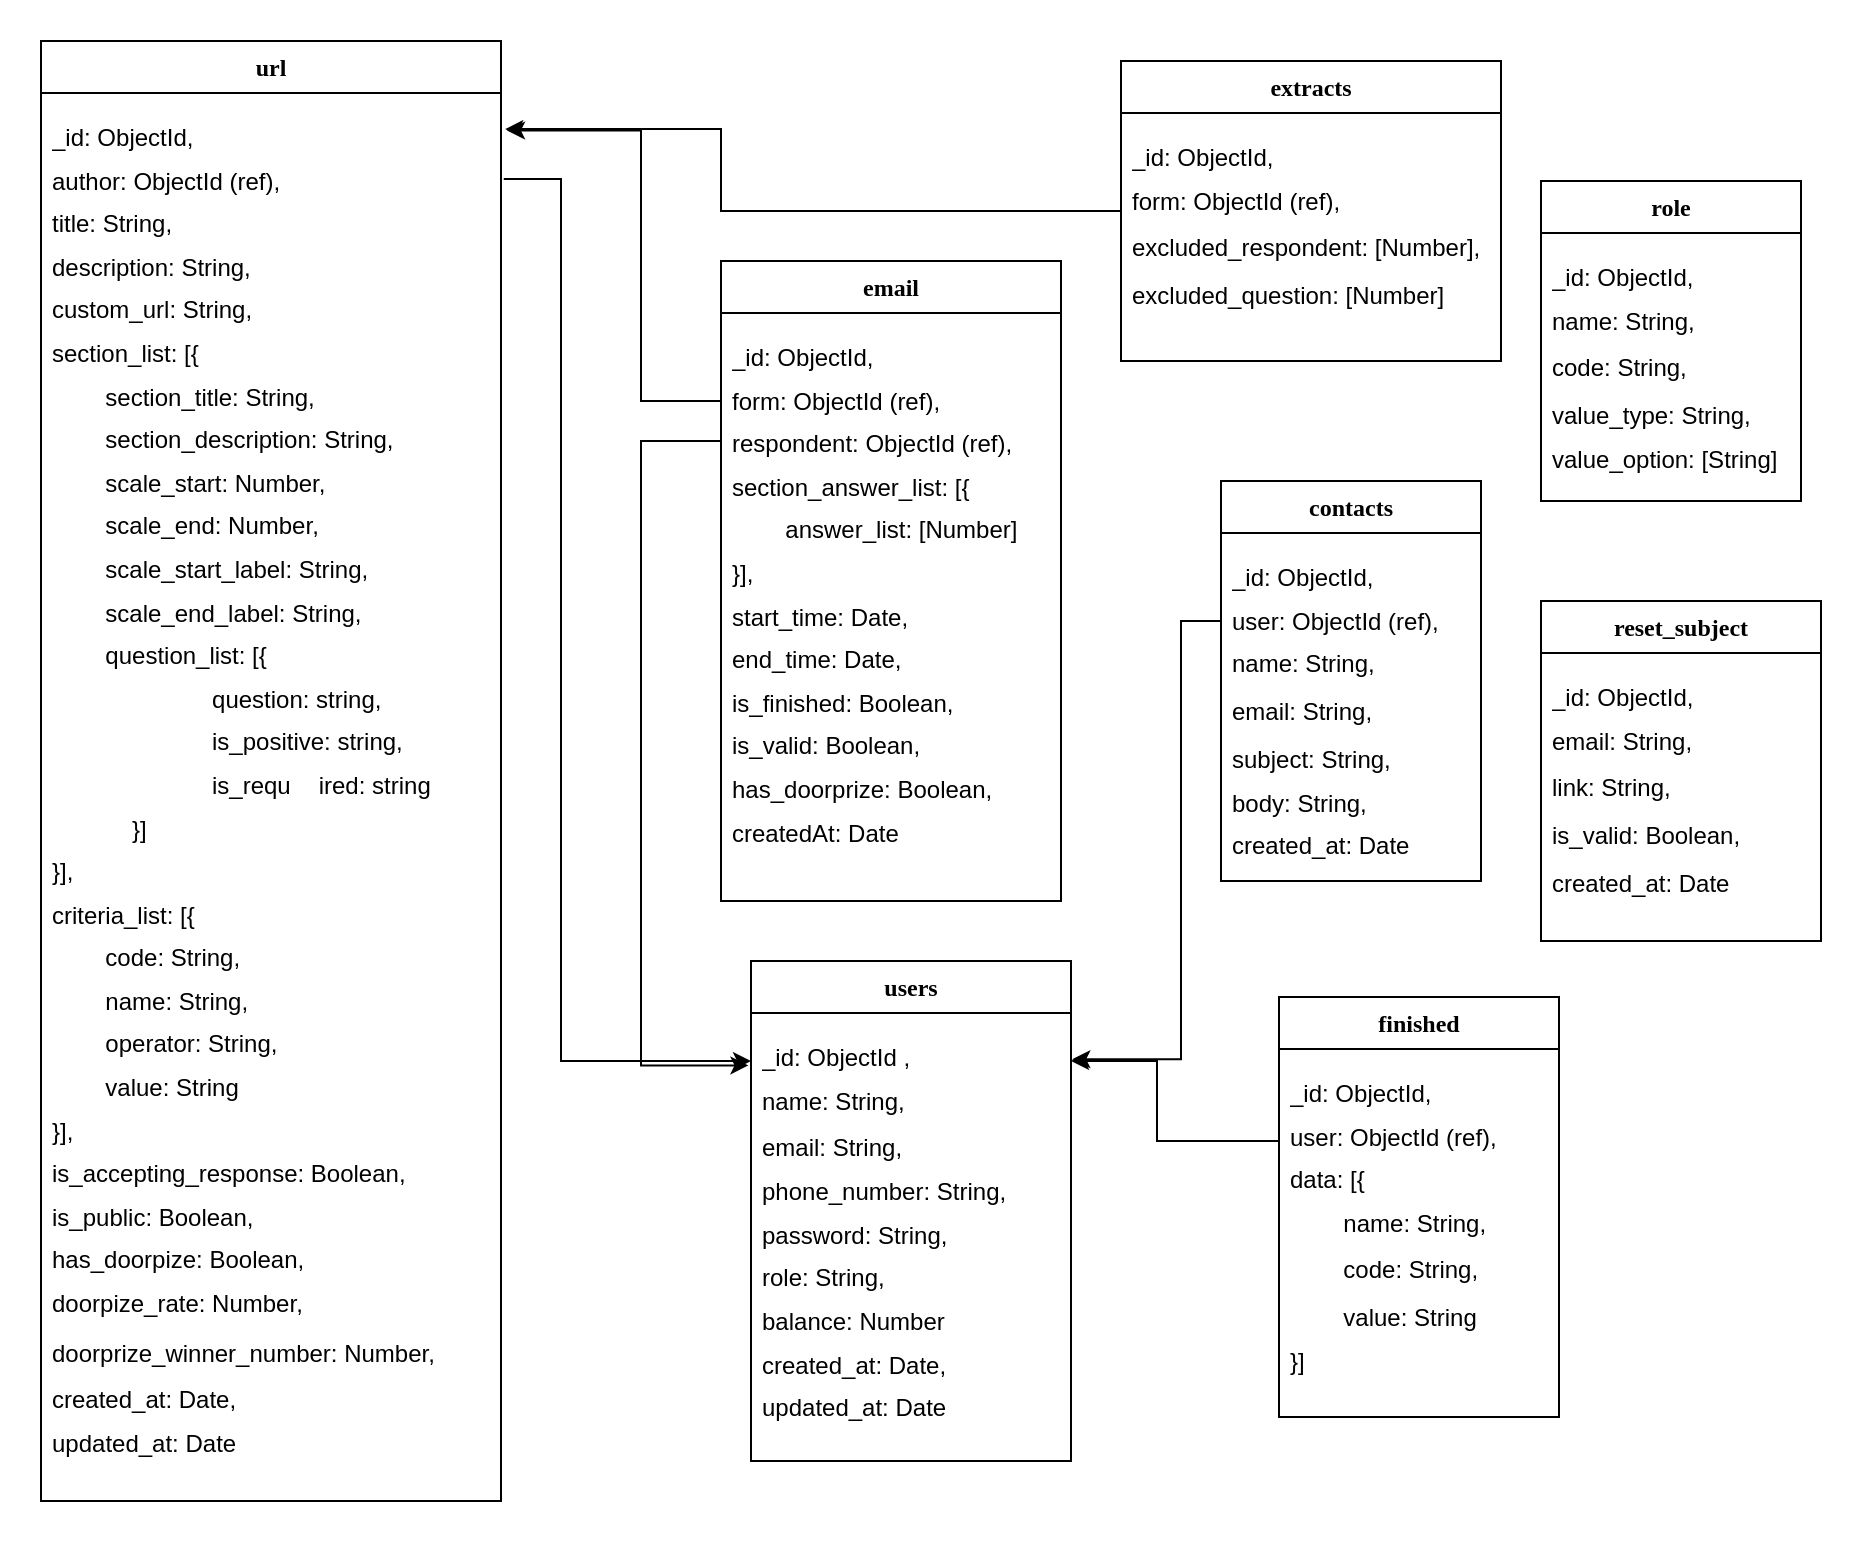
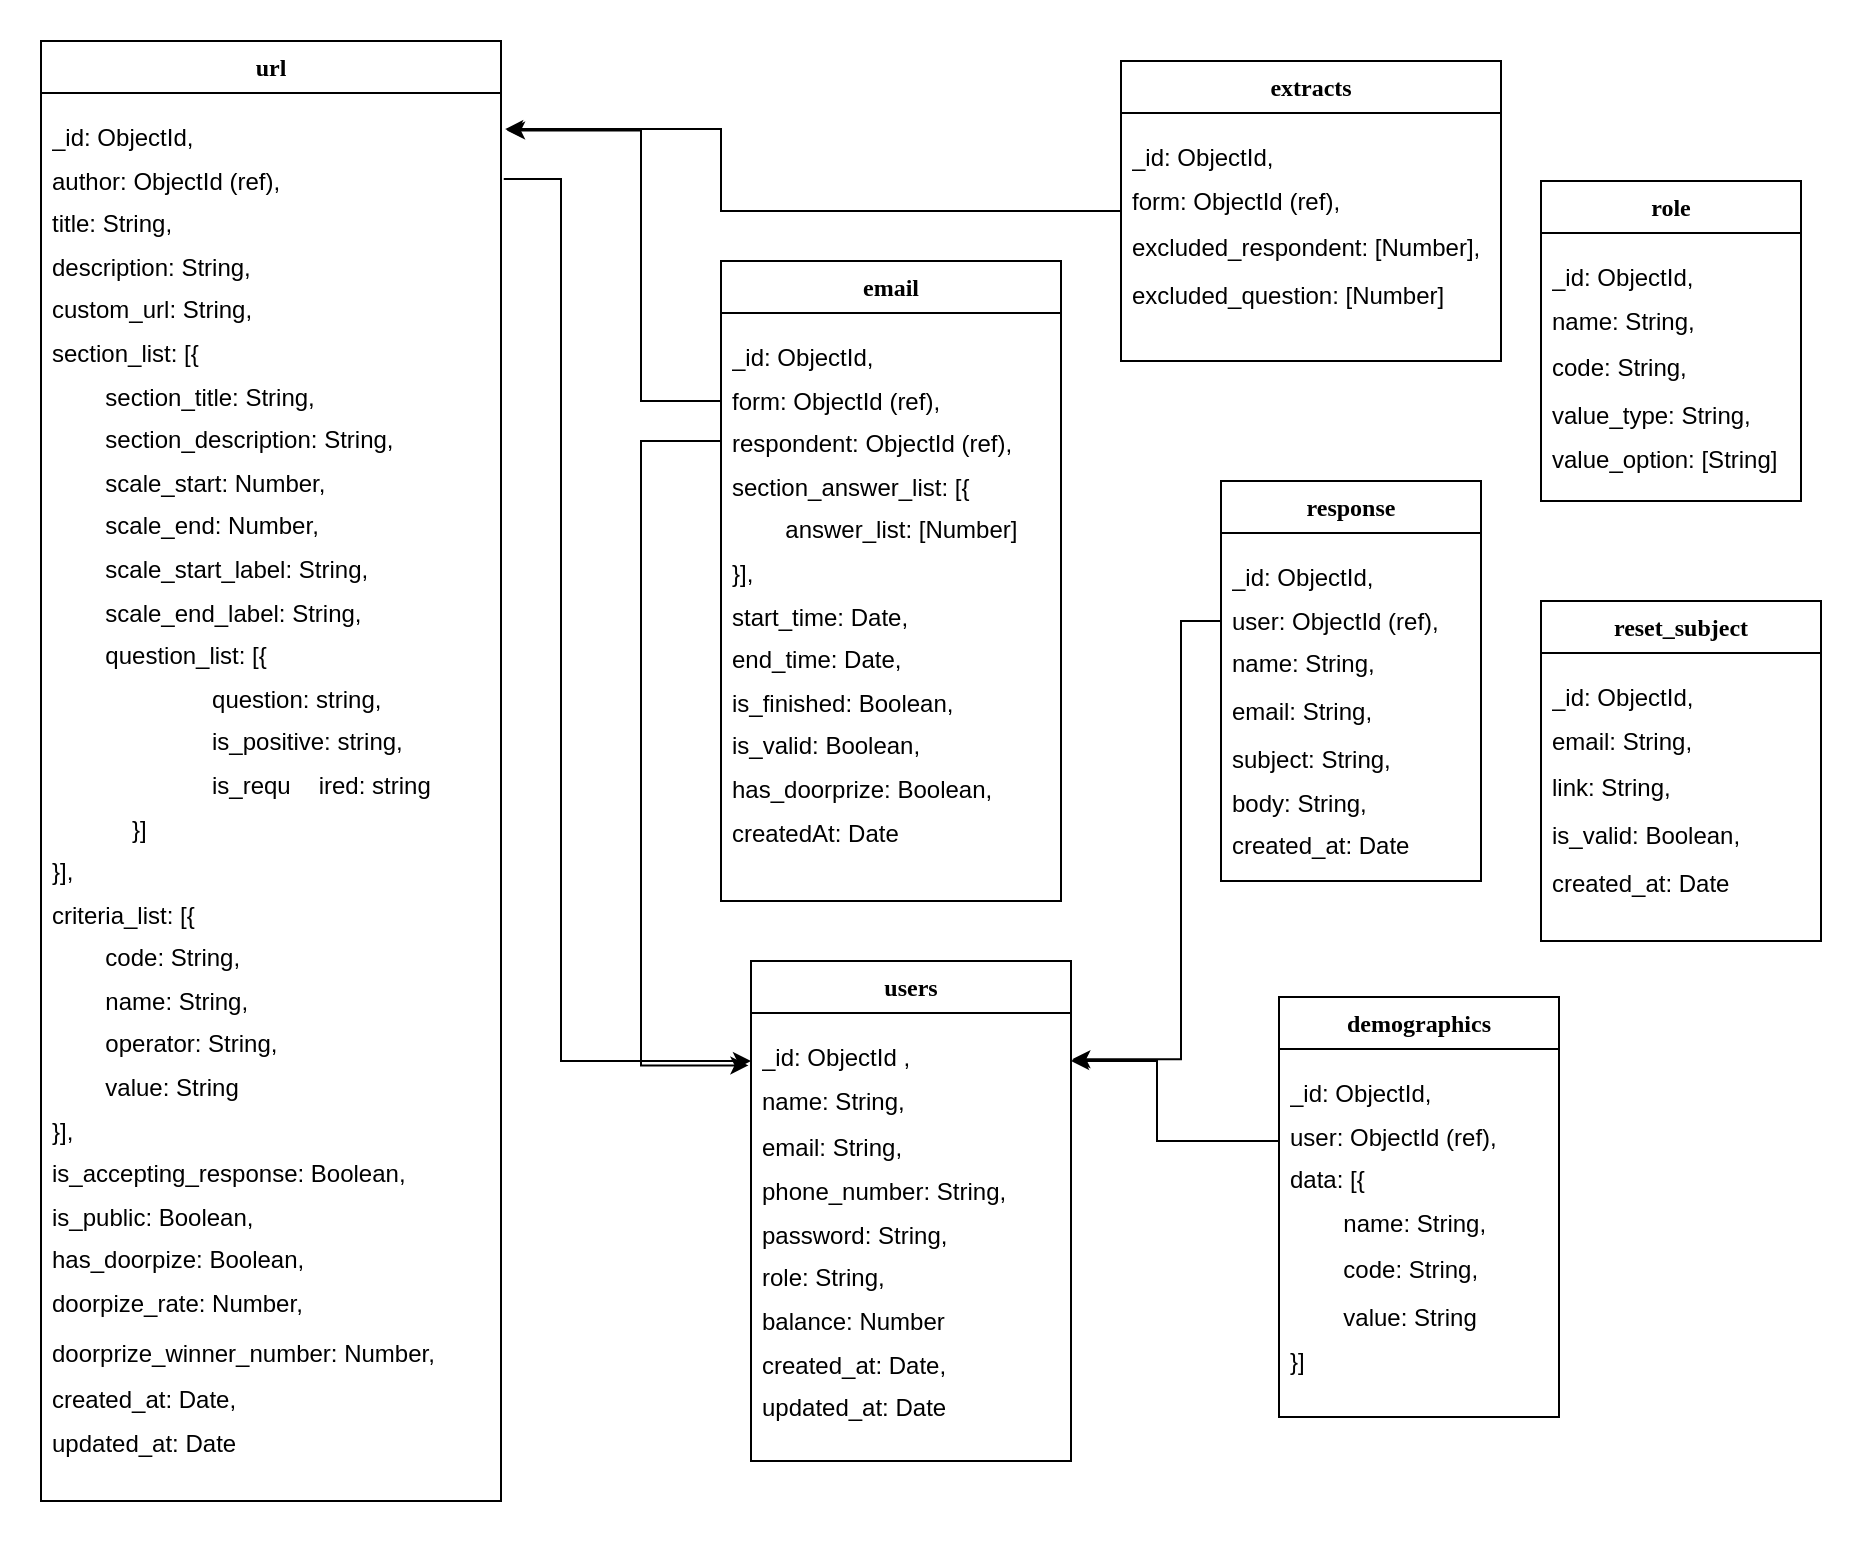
- <mxCell id="7" value="contacts" style="swimlane;html=1;fontStyle=1;align=center;verticalAlign=top;childLayout=stackLayout;horizontal=1;startSize=26;horizontalStack=0;resizeParent=1;resizeLast=0;collapsible=1;marginBottom=0;swimlaneFillColor=#ffffff;rounded=0;shadow=0;comic=0;labelBackgroundColor=none;strokeWidth=1;fillColor=none;fontFamily=Verdana;fontSize=12" parent="1" vertex="1"><mxGeometry x="610" y="240" width="130" height="200" as="geometry" /></mxCell>
+ <mxCell id="7" value="response" style="swimlane;html=1;fontStyle=1;align=center;verticalAlign=top;childLayout=stackLayout;horizontal=1;startSize=26;horizontalStack=0;resizeParent=1;resizeLast=0;collapsible=1;marginBottom=0;swimlaneFillColor=#ffffff;rounded=0;shadow=0;comic=0;labelBackgroundColor=none;strokeWidth=1;fillColor=none;fontFamily=Verdana;fontSize=12" parent="1" vertex="1"><mxGeometry x="610" y="240" width="130" height="200" as="geometry" /></mxCell>
- <mxCell id="11" value="finished" style="swimlane;html=1;fontStyle=1;align=center;verticalAlign=top;childLayout=stackLayout;horizontal=1;startSize=26;horizontalStack=0;resizeParent=1;resizeLast=0;collapsible=1;marginBottom=0;swimlaneFillColor=#ffffff;rounded=0;shadow=0;comic=0;labelBackgroundColor=none;strokeWidth=1;fillColor=none;fontFamily=Verdana;fontSize=12" vertex="1" parent="1"><mxGeometry x="639" y="498" width="140" height="210" as="geometry" /></mxCell>
+ <mxCell id="11" value="demographics" style="swimlane;html=1;fontStyle=1;align=center;verticalAlign=top;childLayout=stackLayout;horizontal=1;startSize=26;horizontalStack=0;resizeParent=1;resizeLast=0;collapsible=1;marginBottom=0;swimlaneFillColor=#ffffff;rounded=0;shadow=0;comic=0;labelBackgroundColor=none;strokeWidth=1;fillColor=none;fontFamily=Verdana;fontSize=12" vertex="1" parent="1"><mxGeometry x="639" y="498" width="140" height="210" as="geometry" /></mxCell>
